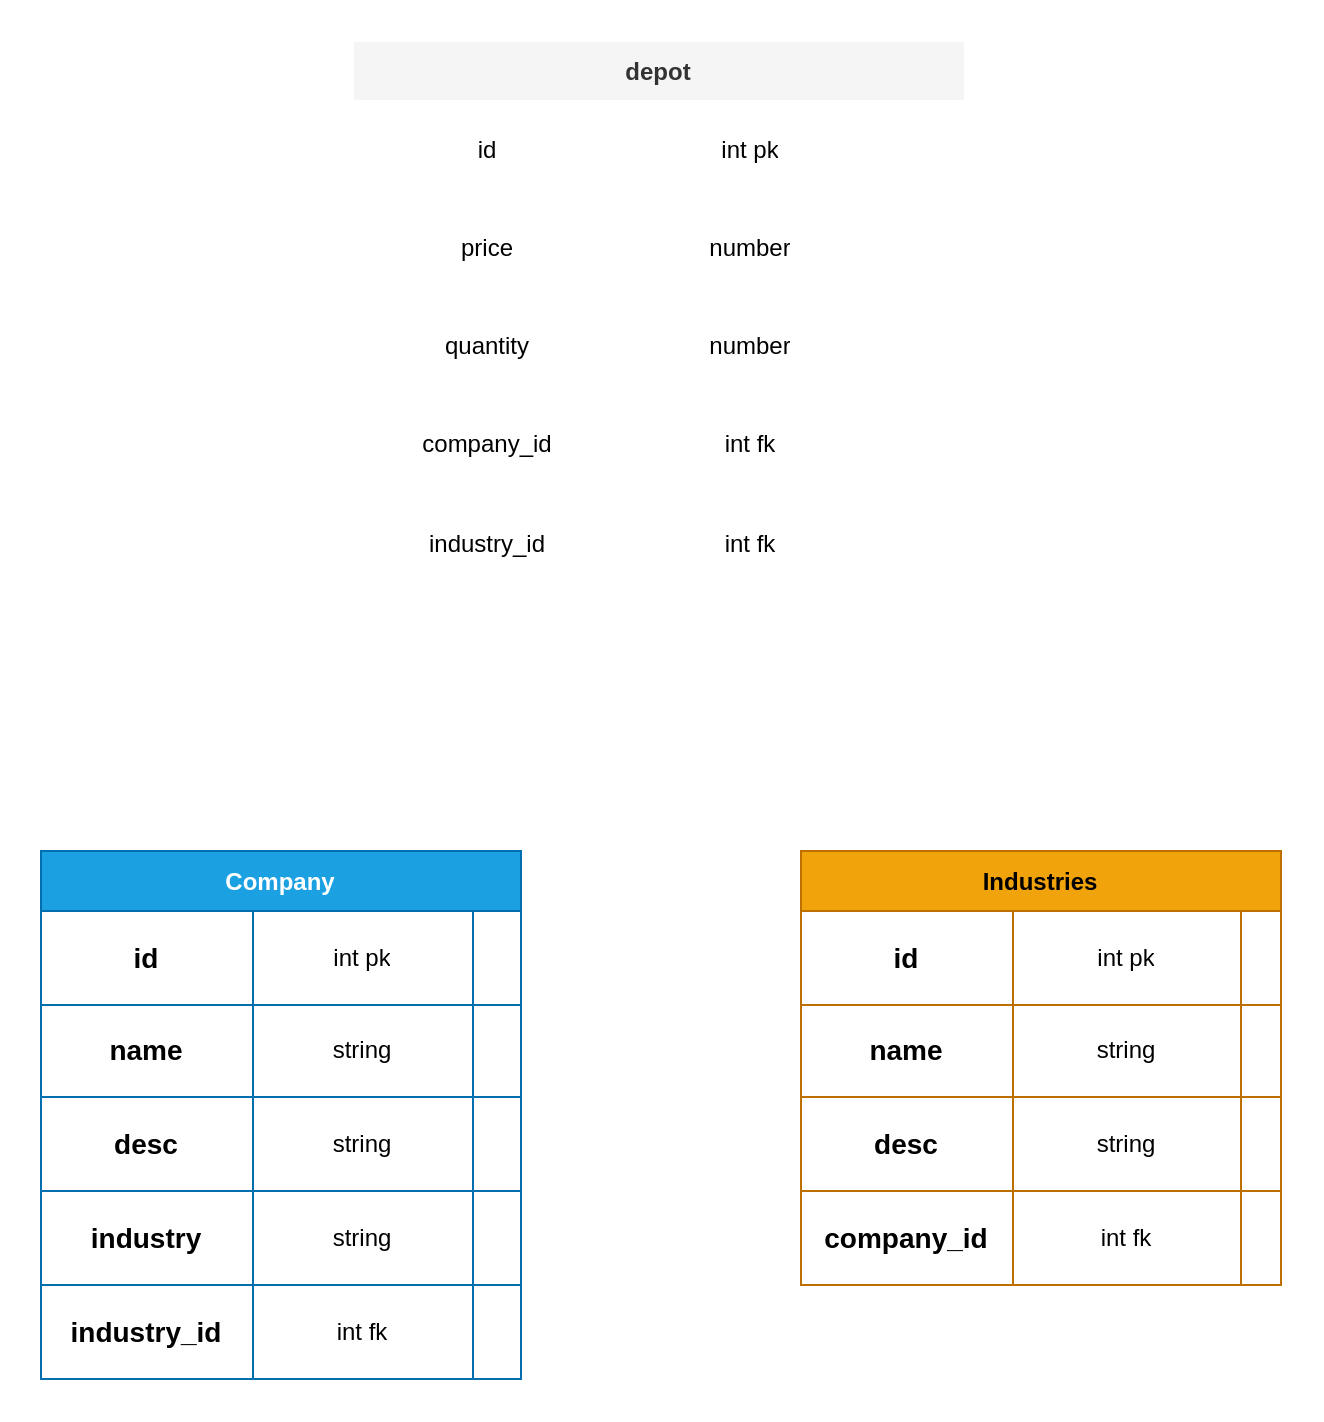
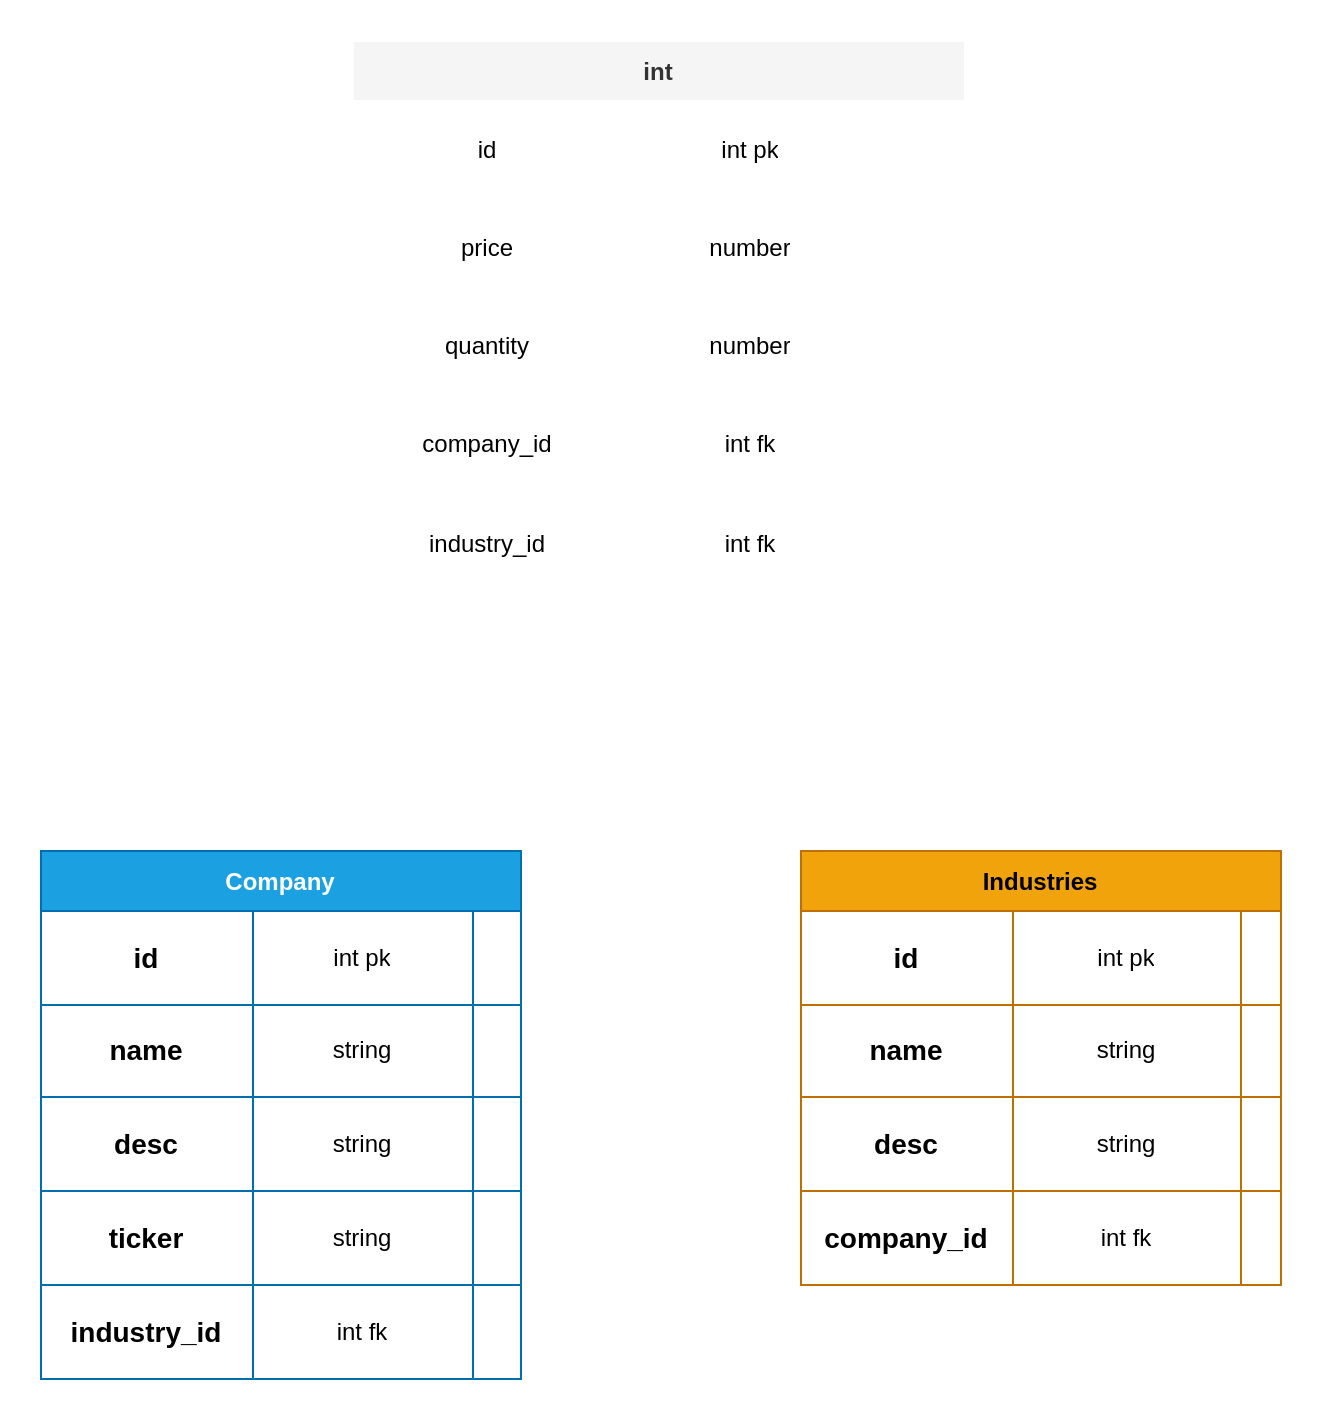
- <mxCell id="40" value="depot" style="shape=table;startSize=30;container=1;collapsible=0;childLayout=tableLayout;fontStyle=1;align=center;shadow=0;fillStyle=solid;fillColor=#f5f5f5;fontColor=#333333;strokeColor=#FFFFFF;" vertex="1" parent="1"><mxGeometry x="176" y="20" width="306" height="277" as="geometry" /></mxCell>
+ <mxCell id="40" value="int" style="shape=table;startSize=30;container=1;collapsible=0;childLayout=tableLayout;fontStyle=1;align=center;shadow=0;fillStyle=solid;fillColor=#f5f5f5;fontColor=#333333;strokeColor=#FFFFFF;" vertex="1" parent="1"><mxGeometry x="176" y="20" width="306" height="277" as="geometry" /></mxCell>
- <mxCell id="16" value="industry" style="shape=partialRectangle;html=1;whiteSpace=wrap;connectable=0;fillColor=none;top=0;left=0;bottom=0;right=0;overflow=hidden;fontStyle=1;fontSize=14;" vertex="1" parent="15"><mxGeometry width="106" height="47" as="geometry"><mxRectangle width="106" height="47" as="alternateBounds" /></mxGeometry></mxCell>
+ <mxCell id="16" value="ticker" style="shape=partialRectangle;html=1;whiteSpace=wrap;connectable=0;fillColor=none;top=0;left=0;bottom=0;right=0;overflow=hidden;fontStyle=1;fontSize=14;" vertex="1" parent="15"><mxGeometry width="106" height="47" as="geometry"><mxRectangle width="106" height="47" as="alternateBounds" /></mxGeometry></mxCell>
